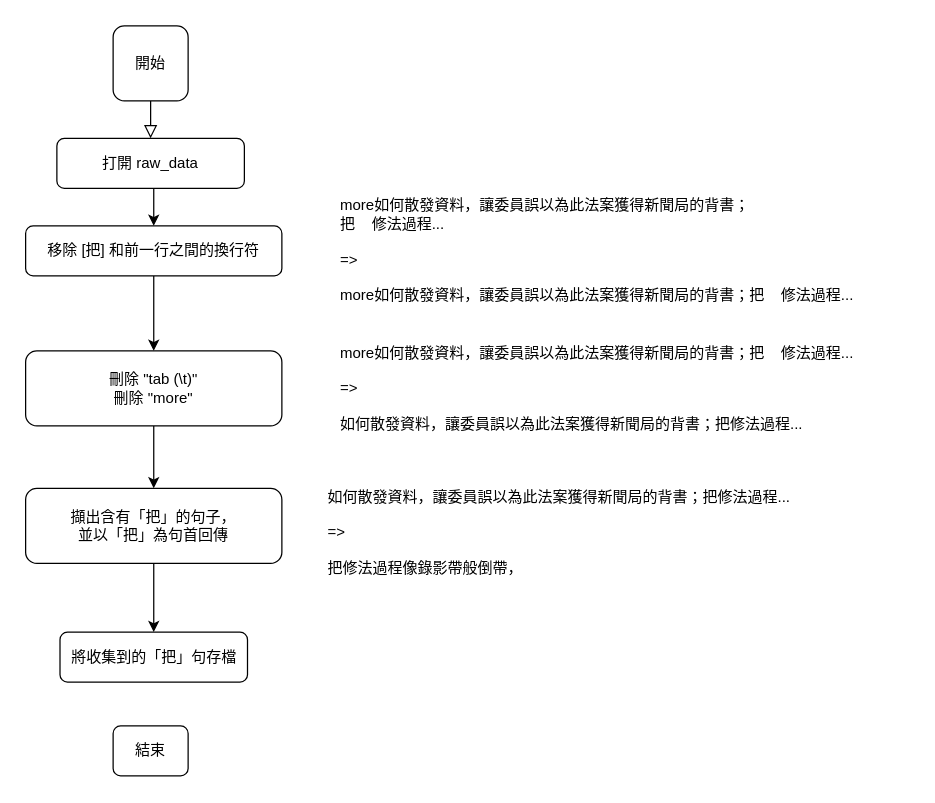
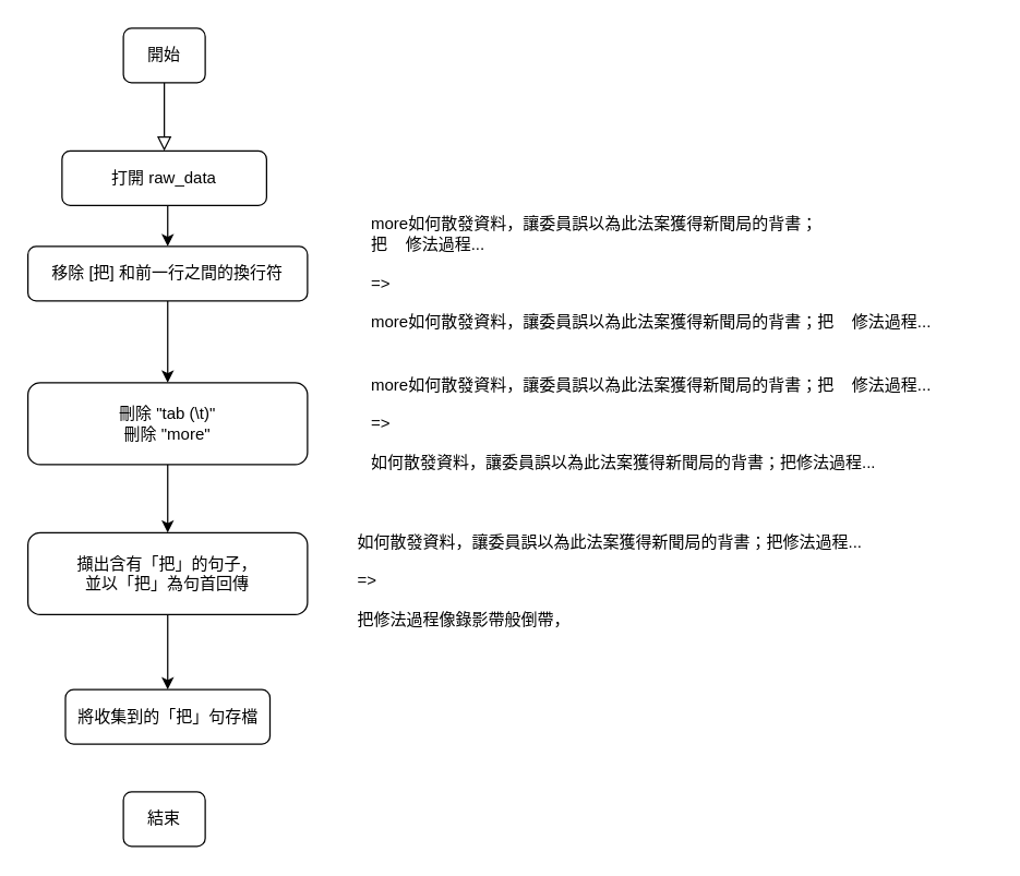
- <mxCell id="3" value="開始" style="rounded=1;whiteSpace=wrap;html=1;fontSize=12;glass=0;strokeWidth=1;shadow=0;" parent="1" vertex="1"><mxGeometry x="90" y="20" width="60" height="60" as="geometry" /></mxCell>
+ <mxCell id="3" value="開始" style="rounded=1;whiteSpace=wrap;html=1;fontSize=12;glass=0;strokeWidth=1;shadow=0;" parent="1" vertex="1"><mxGeometry x="90" y="20" width="60" height="40" as="geometry" /></mxCell>
